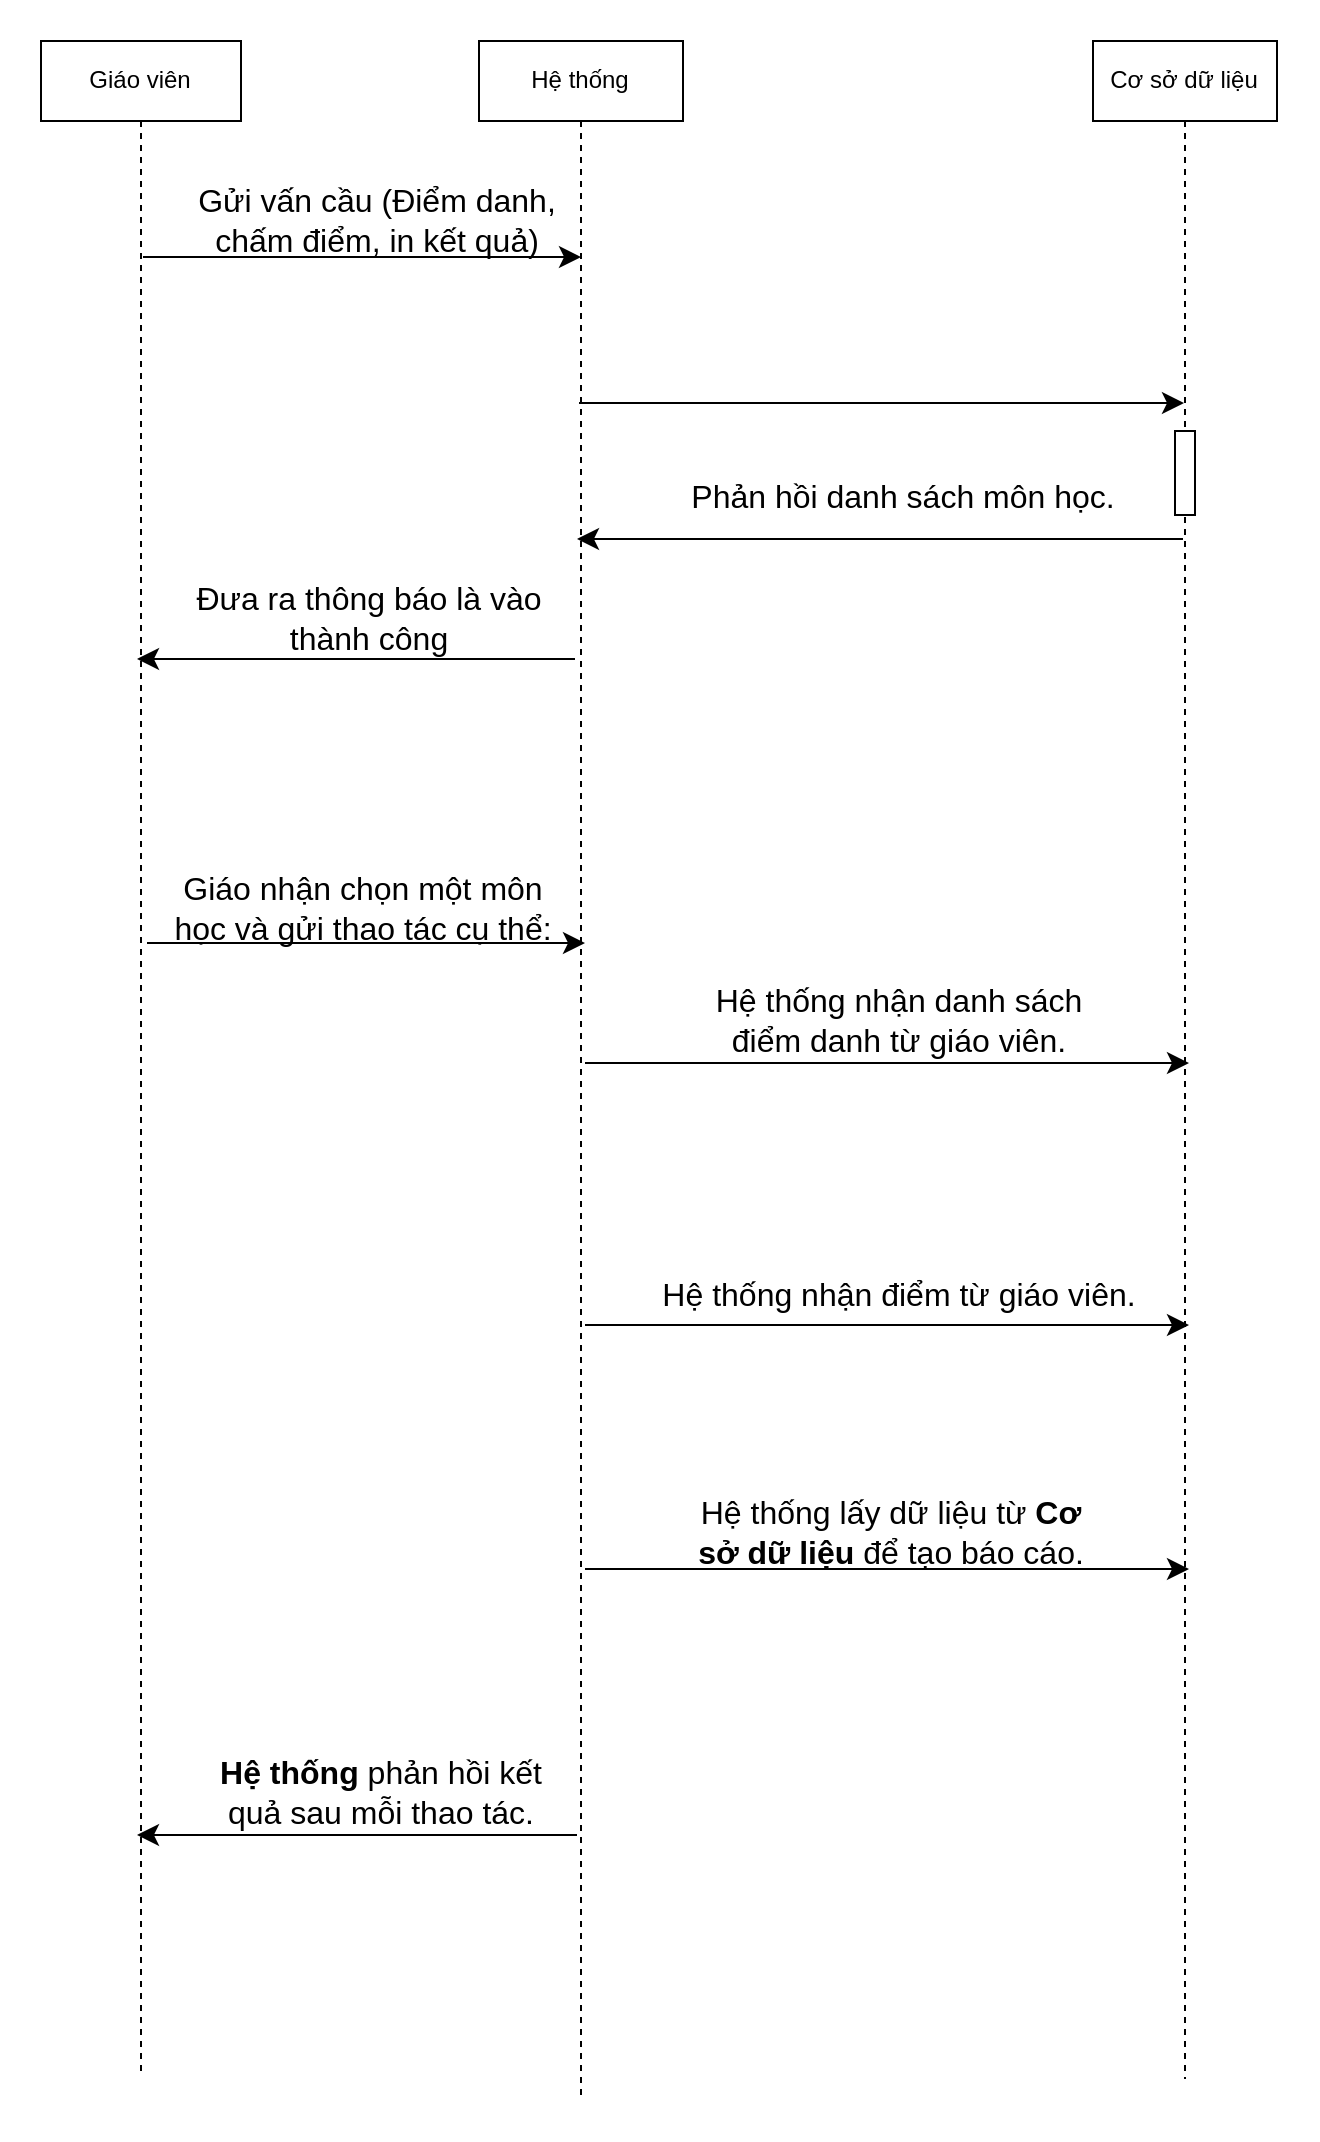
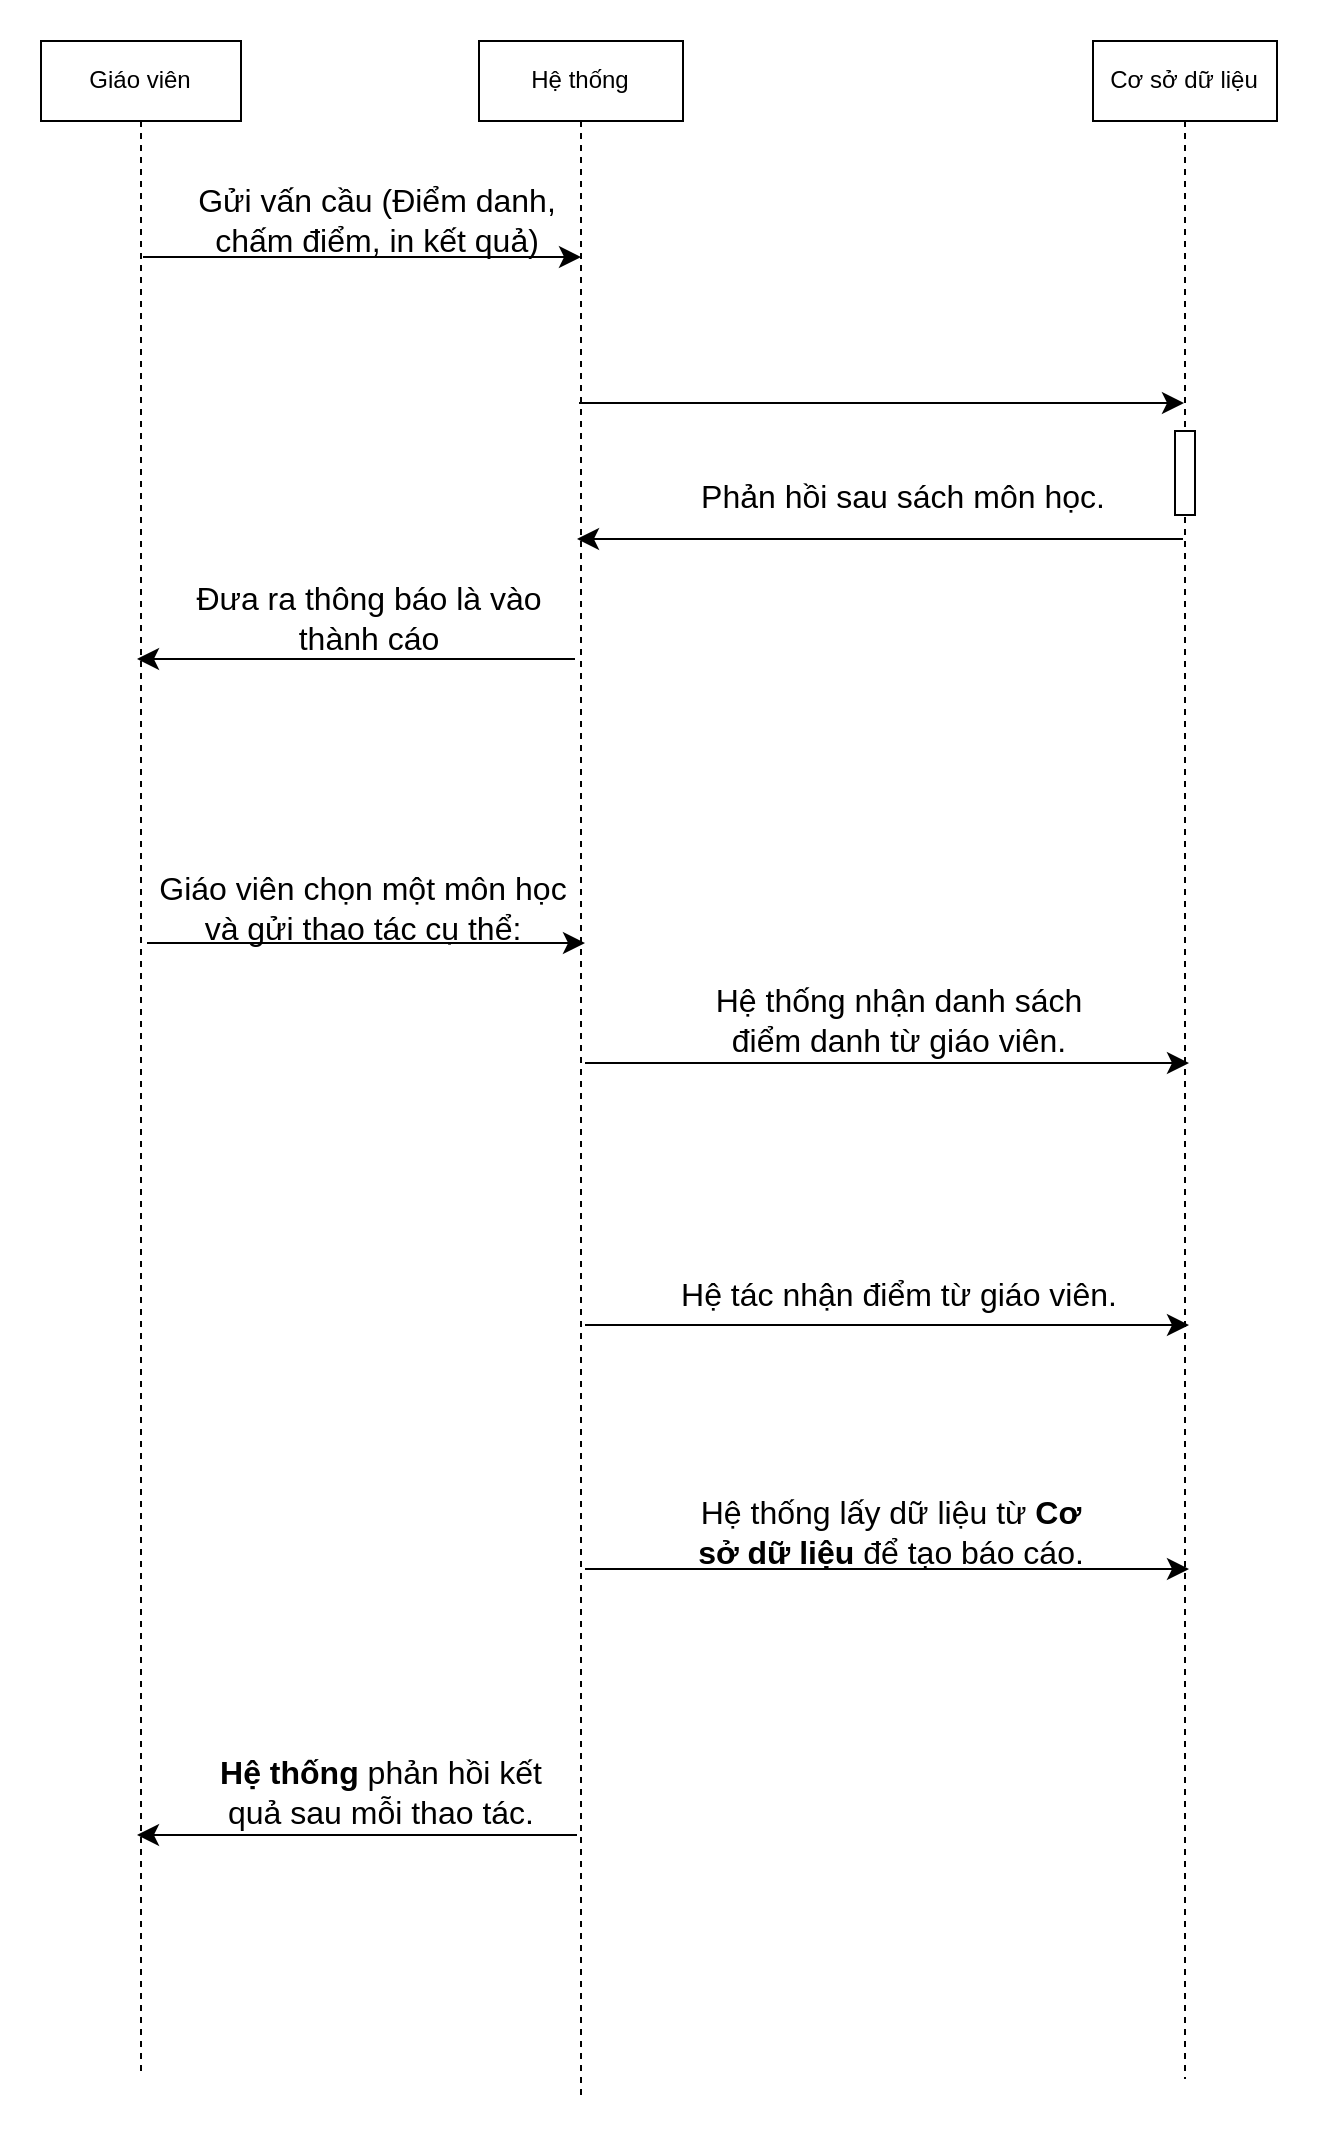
- <mxCell id="14" value="Phản hồi danh sách môn học." style="text;strokeColor=none;fillColor=none;html=1;align=center;verticalAlign=middle;whiteSpace=wrap;rounded=0;fontSize=16;" vertex="1" parent="1"><mxGeometry x="336" y="233" width="231" height="30" as="geometry" /></mxCell>
+ <mxCell id="14" value="Phản hồi sau sách môn học." style="text;strokeColor=none;fillColor=none;html=1;align=center;verticalAlign=middle;whiteSpace=wrap;rounded=0;fontSize=16;" vertex="1" parent="1"><mxGeometry x="336" y="233" width="231" height="30" as="geometry" /></mxCell>
- <mxCell id="15" value="Đưa ra thông báo là vào thành công" style="text;strokeColor=none;fillColor=none;html=1;align=center;verticalAlign=middle;whiteSpace=wrap;rounded=0;fontSize=16;" vertex="1" parent="1"><mxGeometry x="81" y="294" width="207" height="30" as="geometry" /></mxCell>
+ <mxCell id="15" value="Đưa ra thông báo là vào thành cáo" style="text;strokeColor=none;fillColor=none;html=1;align=center;verticalAlign=middle;whiteSpace=wrap;rounded=0;fontSize=16;" vertex="1" parent="1"><mxGeometry x="81" y="294" width="207" height="30" as="geometry" /></mxCell>
- <mxCell id="16" value="Giáo nhận chọn một môn học và gửi thao tác cụ thể:" style="text;strokeColor=none;fillColor=none;html=1;align=center;verticalAlign=middle;whiteSpace=wrap;rounded=0;fontSize=16;" vertex="1" parent="1"><mxGeometry x="78" y="439" width="207" height="30" as="geometry" /></mxCell>
+ <mxCell id="16" value="Giáo viên chọn một môn học và gửi thao tác cụ thể:" style="text;strokeColor=none;fillColor=none;html=1;align=center;verticalAlign=middle;whiteSpace=wrap;rounded=0;fontSize=16;" vertex="1" parent="1"><mxGeometry x="78" y="439" width="207" height="30" as="geometry" /></mxCell>
- <mxCell id="19" value="Hệ thống nhận điểm từ giáo viên." style="text;strokeColor=none;fillColor=none;html=1;align=center;verticalAlign=middle;whiteSpace=wrap;rounded=0;fontSize=16;" vertex="1" parent="1"><mxGeometry x="329" y="632" width="241" height="30" as="geometry" /></mxCell>
+ <mxCell id="19" value="Hệ tác nhận điểm từ giáo viên." style="text;strokeColor=none;fillColor=none;html=1;align=center;verticalAlign=middle;whiteSpace=wrap;rounded=0;fontSize=16;" vertex="1" parent="1"><mxGeometry x="329" y="632" width="241" height="30" as="geometry" /></mxCell>
